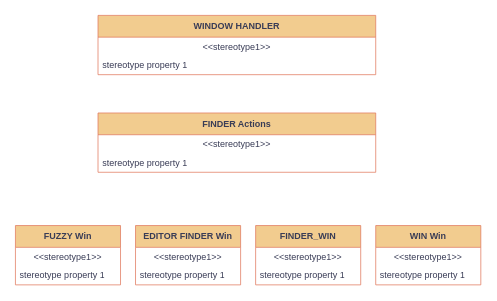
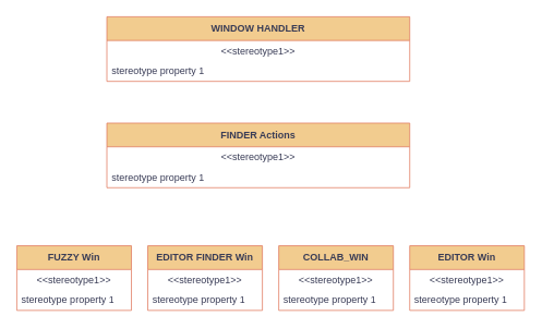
- <mxCell id="11" value="FINDER_WIN" style="swimlane;fontStyle=1;align=center;verticalAlign=middle;childLayout=stackLayout;horizontal=1;startSize=29;horizontalStack=0;resizeParent=1;resizeParentMax=0;resizeLast=0;collapsible=0;marginBottom=0;html=1;whiteSpace=wrap;strokeColor=#E07A5F;fontColor=#393C56;fillColor=#F2CC8F;" parent="1" vertex="1"><mxGeometry x="340" y="300" width="140" height="79" as="geometry" /></mxCell>
+ <mxCell id="11" value="COLLAB_WIN" style="swimlane;fontStyle=1;align=center;verticalAlign=middle;childLayout=stackLayout;horizontal=1;startSize=29;horizontalStack=0;resizeParent=1;resizeParentMax=0;resizeLast=0;collapsible=0;marginBottom=0;html=1;whiteSpace=wrap;strokeColor=#E07A5F;fontColor=#393C56;fillColor=#F2CC8F;" parent="1" vertex="1"><mxGeometry x="340" y="300" width="140" height="79" as="geometry" /></mxCell>
- <mxCell id="8" value="WIN Win" style="swimlane;fontStyle=1;align=center;verticalAlign=middle;childLayout=stackLayout;horizontal=1;startSize=29;horizontalStack=0;resizeParent=1;resizeParentMax=0;resizeLast=0;collapsible=0;marginBottom=0;html=1;whiteSpace=wrap;strokeColor=#E07A5F;fontColor=#393C56;fillColor=#F2CC8F;" parent="1" vertex="1"><mxGeometry x="500" y="300" width="140" height="79" as="geometry" /></mxCell>
+ <mxCell id="8" value="EDITOR Win" style="swimlane;fontStyle=1;align=center;verticalAlign=middle;childLayout=stackLayout;horizontal=1;startSize=29;horizontalStack=0;resizeParent=1;resizeParentMax=0;resizeLast=0;collapsible=0;marginBottom=0;html=1;whiteSpace=wrap;strokeColor=#E07A5F;fontColor=#393C56;fillColor=#F2CC8F;" parent="1" vertex="1"><mxGeometry x="500" y="300" width="140" height="79" as="geometry" /></mxCell>
